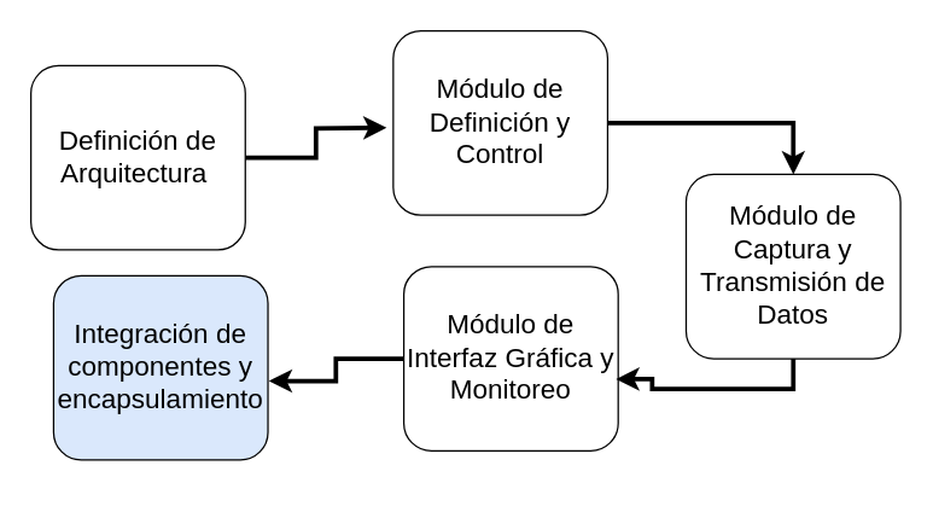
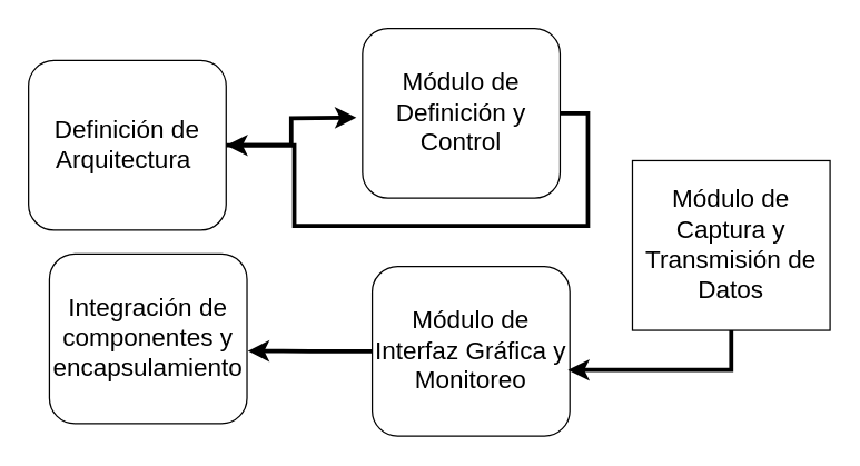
- <mxCell id="4" style="edgeStyle=orthogonalEdgeStyle;rounded=0;orthogonalLoop=1;jettySize=auto;html=1;exitX=1;exitY=0.5;exitDx=0;exitDy=0;entryX=0.5;entryY=0;entryDx=0;entryDy=0;strokeWidth=3;" edge="1" parent="1" source="5" target="6"><mxGeometry relative="1" as="geometry" /></mxCell>
+ <mxCell id="4" style="edgeStyle=orthogonalEdgeStyle;rounded=0;orthogonalLoop=1;jettySize=auto;html=1;exitX=1;exitY=0.5;exitDx=0;exitDy=0;strokeWidth=3;" edge="1" parent="1" source="5" target="3"><mxGeometry relative="1" as="geometry" /></mxCell>
- <mxCell id="6" value="&lt;font style=&quot;font-size: 18px;&quot;&gt;Módulo de Captura y Transmisión de Datos&lt;/font&gt;" style="rounded=1;whiteSpace=wrap;html=1;" parent="1" vertex="1"><mxGeometry x="454" y="115" width="142" height="122" as="geometry" /></mxCell>
+ <mxCell id="6" value="&lt;font style=&quot;font-size: 18px;&quot;&gt;Módulo de Captura y Transmisión de Datos&lt;/font&gt;" style="whiteSpace=wrap;html=1;rounded=0;" parent="1" vertex="1"><mxGeometry x="454" y="115" width="142" height="122" as="geometry" /></mxCell>
- <mxCell id="7" value="&lt;font style=&quot;font-size: 18px;&quot;&gt;Módulo de Interfaz Gráfica y Monitoreo&lt;/font&gt;" style="rounded=1;whiteSpace=wrap;html=1;" parent="1" vertex="1"><mxGeometry x="267" y="176" width="142" height="122" as="geometry" /></mxCell>
+ <mxCell id="7" value="&lt;font style=&quot;font-size: 18px;&quot;&gt;Módulo de Interfaz Gráfica y Monitoreo&lt;/font&gt;" style="rounded=1;whiteSpace=wrap;html=1;" parent="1" vertex="1"><mxGeometry x="267" y="191" width="142" height="122" as="geometry" /></mxCell>
- <mxCell id="8" value="&lt;font style=&quot;font-size: 18px;&quot;&gt;Integración de componentes y encapsulamiento&lt;/font&gt;" style="rounded=1;whiteSpace=wrap;html=1;fillColor=#dae8fc;" parent="1" vertex="1"><mxGeometry x="35" y="182" width="142" height="122" as="geometry" /></mxCell>
+ <mxCell id="8" value="&lt;font style=&quot;font-size: 18px;&quot;&gt;Integración de componentes y encapsulamiento&lt;/font&gt;" style="rounded=1;whiteSpace=wrap;html=1;" parent="1" vertex="1"><mxGeometry x="35" y="182" width="142" height="122" as="geometry" /></mxCell>
